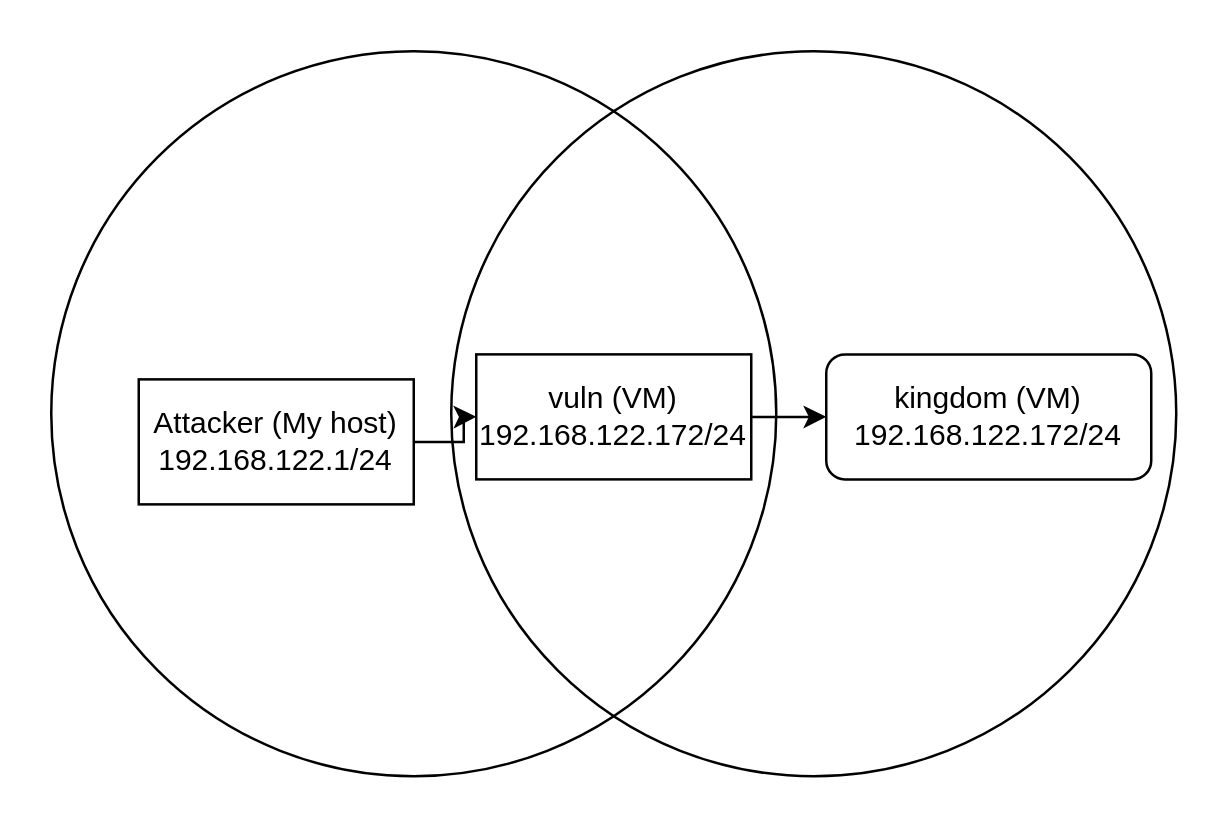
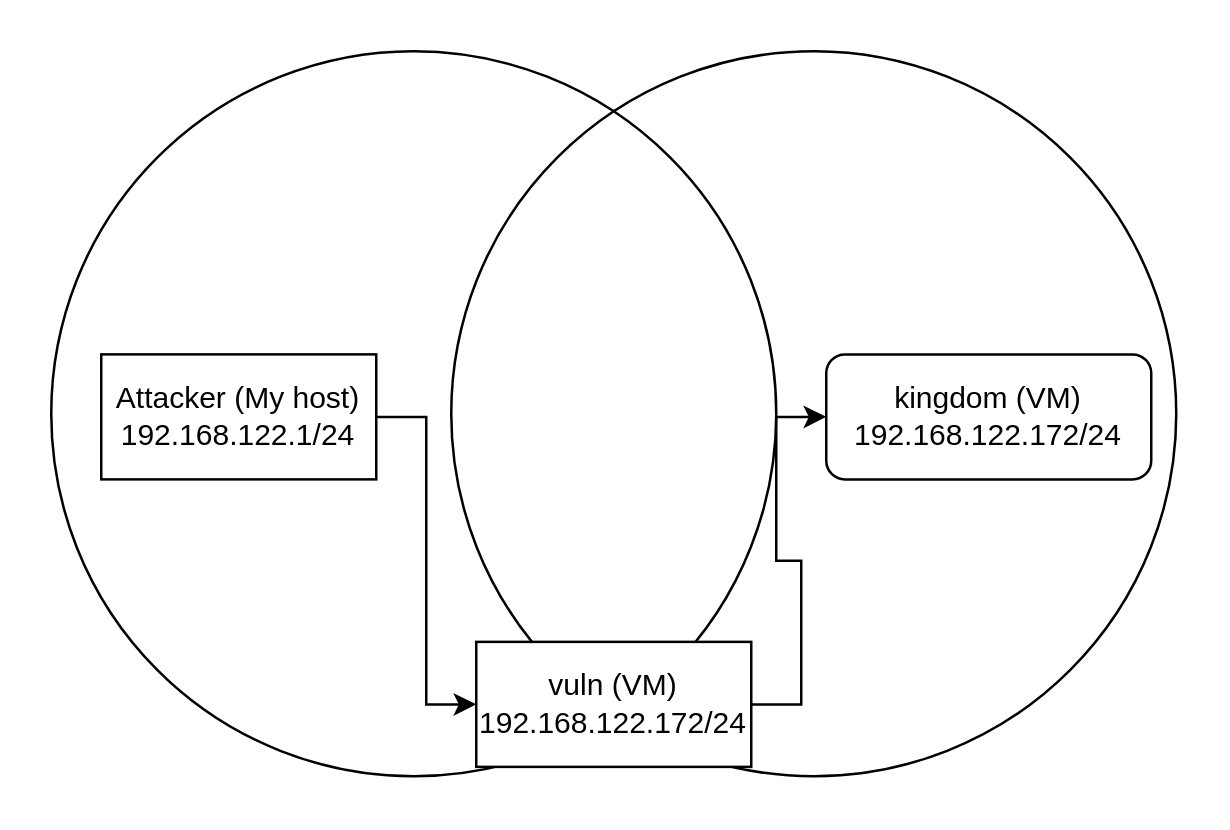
- <mxCell id="5" value="vuln (VM)&lt;br&gt;192.168.122.172/24" style="rounded=0;whiteSpace=wrap;html=1;" vertex="1" parent="1"><mxGeometry x="190" y="141.25" width="110" height="50" as="geometry" /></mxCell>
+ <mxCell id="5" value="vuln (VM)&lt;br&gt;192.168.122.172/24" style="rounded=0;whiteSpace=wrap;html=1;" vertex="1" parent="1"><mxGeometry x="190" y="256.25" width="110" height="50" as="geometry" /></mxCell>
- <mxCell id="8" value="Attacker (My host)&lt;div&gt;192.168.122.1/24&lt;/div&gt;" style="rounded=0;whiteSpace=wrap;html=1;" vertex="1" parent="1"><mxGeometry x="55" y="151.25" width="110" height="50" as="geometry" /></mxCell>
+ <mxCell id="8" value="Attacker (My host)&lt;div&gt;192.168.122.1/24&lt;/div&gt;" style="rounded=0;whiteSpace=wrap;html=1;" vertex="1" parent="1"><mxGeometry x="40" y="141.25" width="110" height="50" as="geometry" /></mxCell>
